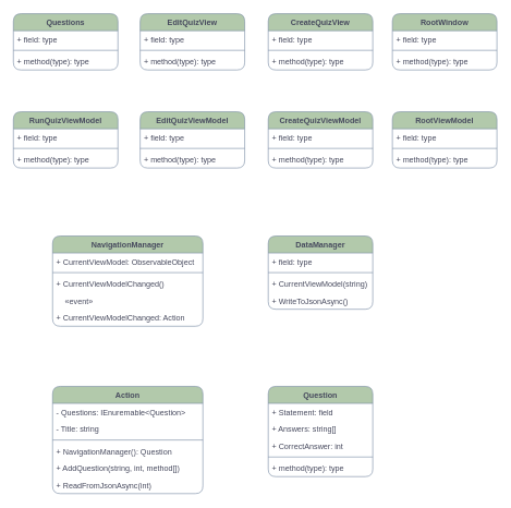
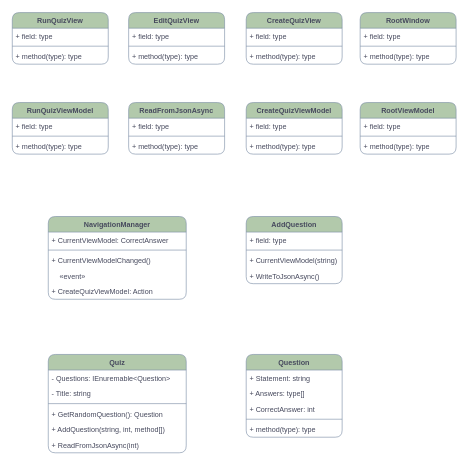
- <mxCell id="2" value="Questions" style="swimlane;fontStyle=1;align=center;verticalAlign=top;childLayout=stackLayout;horizontal=1;startSize=26;horizontalStack=0;resizeParent=1;resizeParentMax=0;resizeLast=0;collapsible=1;marginBottom=0;rounded=1;fillColor=#B2C9AB;strokeColor=#788AA3;fontColor=#46495D;" parent="1" vertex="1"><mxGeometry x="20" y="20" width="160" height="86" as="geometry" /></mxCell>
+ <mxCell id="2" value="RunQuizView" style="swimlane;fontStyle=1;align=center;verticalAlign=top;childLayout=stackLayout;horizontal=1;startSize=26;horizontalStack=0;resizeParent=1;resizeParentMax=0;resizeLast=0;collapsible=1;marginBottom=0;rounded=1;fillColor=#B2C9AB;strokeColor=#788AA3;fontColor=#46495D;" parent="1" vertex="1"><mxGeometry x="20" y="20" width="160" height="86" as="geometry" /></mxCell>
- <mxCell id="14" value="EditQuizViewModel" style="swimlane;fontStyle=1;align=center;verticalAlign=top;childLayout=stackLayout;horizontal=1;startSize=26;horizontalStack=0;resizeParent=1;resizeParentMax=0;resizeLast=0;collapsible=1;marginBottom=0;rounded=1;fillColor=#B2C9AB;strokeColor=#788AA3;fontColor=#46495D;" parent="1" vertex="1"><mxGeometry x="214" y="170" width="160" height="86" as="geometry" /></mxCell>
+ <mxCell id="14" value="ReadFromJsonAsync" style="swimlane;fontStyle=1;align=center;verticalAlign=top;childLayout=stackLayout;horizontal=1;startSize=26;horizontalStack=0;resizeParent=1;resizeParentMax=0;resizeLast=0;collapsible=1;marginBottom=0;rounded=1;fillColor=#B2C9AB;strokeColor=#788AA3;fontColor=#46495D;" parent="1" vertex="1"><mxGeometry x="214" y="170" width="160" height="86" as="geometry" /></mxCell>
- <mxCell id="45" value="DataManager" style="swimlane;fontStyle=1;align=center;verticalAlign=top;childLayout=stackLayout;horizontal=1;startSize=26;horizontalStack=0;resizeParent=1;resizeParentMax=0;resizeLast=0;collapsible=1;marginBottom=0;rounded=1;fillColor=#B2C9AB;strokeColor=#788AA3;fontColor=#46495D;" vertex="1" parent="1"><mxGeometry x="410" y="360" width="160" height="112" as="geometry" /></mxCell>
+ <mxCell id="45" value="AddQuestion" style="swimlane;fontStyle=1;align=center;verticalAlign=top;childLayout=stackLayout;horizontal=1;startSize=26;horizontalStack=0;resizeParent=1;resizeParentMax=0;resizeLast=0;collapsible=1;marginBottom=0;rounded=1;fillColor=#B2C9AB;strokeColor=#788AA3;fontColor=#46495D;" vertex="1" parent="1"><mxGeometry x="410" y="360" width="160" height="112" as="geometry" /></mxCell>
- <mxCell id="40" value="+ CurrentViewModel: ObservableObject" style="text;strokeColor=none;fillColor=none;align=left;verticalAlign=top;spacingLeft=4;spacingRight=4;overflow=hidden;rotatable=0;points=[[0,0.5],[1,0.5]];portConstraint=eastwest;rounded=1;fontColor=#46495D;" vertex="1" parent="39"><mxGeometry y="26" width="230" height="26" as="geometry" /></mxCell>
+ <mxCell id="40" value="+ CurrentViewModel: CorrectAnswer" style="text;strokeColor=none;fillColor=none;align=left;verticalAlign=top;spacingLeft=4;spacingRight=4;overflow=hidden;rotatable=0;points=[[0,0.5],[1,0.5]];portConstraint=eastwest;rounded=1;fontColor=#46495D;" vertex="1" parent="39"><mxGeometry y="26" width="230" height="26" as="geometry" /></mxCell>
- <mxCell id="44" value="+ CurrentViewModelChanged: Action" style="text;strokeColor=none;fillColor=none;align=left;verticalAlign=top;spacingLeft=4;spacingRight=4;overflow=hidden;rotatable=0;points=[[0,0.5],[1,0.5]];portConstraint=eastwest;rounded=1;fontColor=#46495D;" vertex="1" parent="39"><mxGeometry y="112" width="230" height="26" as="geometry" /></mxCell>
+ <mxCell id="44" value="+ CreateQuizViewModel: Action" style="text;strokeColor=none;fillColor=none;align=left;verticalAlign=top;spacingLeft=4;spacingRight=4;overflow=hidden;rotatable=0;points=[[0,0.5],[1,0.5]];portConstraint=eastwest;rounded=1;fontColor=#46495D;" vertex="1" parent="39"><mxGeometry y="112" width="230" height="26" as="geometry" /></mxCell>
- <mxCell id="26" value="Action" style="swimlane;fontStyle=1;align=center;verticalAlign=top;childLayout=stackLayout;horizontal=1;startSize=26;horizontalStack=0;resizeParent=1;resizeParentMax=0;resizeLast=0;collapsible=1;marginBottom=0;rounded=1;fillColor=#B2C9AB;strokeColor=#788AA3;fontColor=#46495D;" parent="1" vertex="1"><mxGeometry x="80" y="590" width="230" height="164" as="geometry" /></mxCell>
+ <mxCell id="26" value="Quiz" style="swimlane;fontStyle=1;align=center;verticalAlign=top;childLayout=stackLayout;horizontal=1;startSize=26;horizontalStack=0;resizeParent=1;resizeParentMax=0;resizeLast=0;collapsible=1;marginBottom=0;rounded=1;fillColor=#B2C9AB;strokeColor=#788AA3;fontColor=#46495D;" parent="1" vertex="1"><mxGeometry x="80" y="590" width="230" height="164" as="geometry" /></mxCell>
- <mxCell id="34" value="+ Statement: field" style="text;strokeColor=none;fillColor=none;align=left;verticalAlign=top;spacingLeft=4;spacingRight=4;overflow=hidden;rotatable=0;points=[[0,0.5],[1,0.5]];portConstraint=eastwest;rounded=1;fontColor=#46495D;" vertex="1" parent="33"><mxGeometry y="26" width="160" height="26" as="geometry" /></mxCell>
+ <mxCell id="34" value="+ Statement: string" style="text;strokeColor=none;fillColor=none;align=left;verticalAlign=top;spacingLeft=4;spacingRight=4;overflow=hidden;rotatable=0;points=[[0,0.5],[1,0.5]];portConstraint=eastwest;rounded=1;fontColor=#46495D;" vertex="1" parent="33"><mxGeometry y="26" width="160" height="26" as="geometry" /></mxCell>
- <mxCell id="35" value="+ Answers: string[]    " style="text;strokeColor=none;fillColor=none;align=left;verticalAlign=top;spacingLeft=4;spacingRight=4;overflow=hidden;rotatable=0;points=[[0,0.5],[1,0.5]];portConstraint=eastwest;rounded=1;fontColor=#46495D;" vertex="1" parent="33"><mxGeometry y="52" width="160" height="26" as="geometry" /></mxCell>
+ <mxCell id="35" value="+ Answers: type[]    " style="text;strokeColor=none;fillColor=none;align=left;verticalAlign=top;spacingLeft=4;spacingRight=4;overflow=hidden;rotatable=0;points=[[0,0.5],[1,0.5]];portConstraint=eastwest;rounded=1;fontColor=#46495D;" vertex="1" parent="33"><mxGeometry y="52" width="160" height="26" as="geometry" /></mxCell>
- <mxCell id="30" value="+ NavigationManager(): Question" style="text;strokeColor=none;fillColor=none;align=left;verticalAlign=top;spacingLeft=4;spacingRight=4;overflow=hidden;rotatable=0;points=[[0,0.5],[1,0.5]];portConstraint=eastwest;rounded=1;fontColor=#46495D;" vertex="1" parent="26"><mxGeometry y="86" width="230" height="26" as="geometry" /></mxCell>
+ <mxCell id="30" value="+ GetRandomQuestion(): Question" style="text;strokeColor=none;fillColor=none;align=left;verticalAlign=top;spacingLeft=4;spacingRight=4;overflow=hidden;rotatable=0;points=[[0,0.5],[1,0.5]];portConstraint=eastwest;rounded=1;fontColor=#46495D;" vertex="1" parent="26"><mxGeometry y="86" width="230" height="26" as="geometry" /></mxCell>
